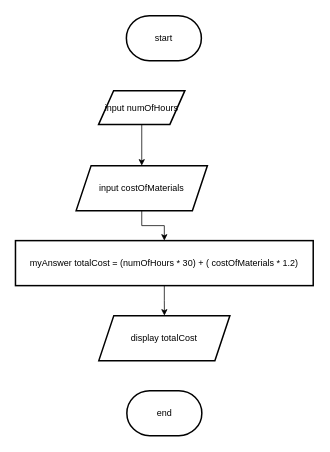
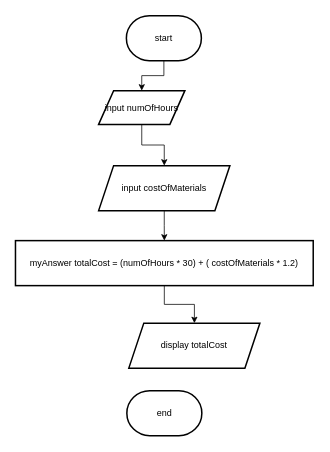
+ <mxCell id="2" value="" style="edgeStyle=orthogonalEdgeStyle;rounded=0;orthogonalLoop=1;jettySize=auto;html=1;" edge="1" parent="1" source="3" target="5"><mxGeometry relative="1" as="geometry" /></mxCell>
- <mxCell id="7" value="input costOfMaterials" style="shape=parallelogram;perimeter=parallelogramPerimeter;whiteSpace=wrap;html=1;fixedSize=1;strokeWidth=2;" vertex="1" parent="1"><mxGeometry x="101" y="220" width="175" height="60" as="geometry" /></mxCell>
+ <mxCell id="7" value="input costOfMaterials" style="shape=parallelogram;perimeter=parallelogramPerimeter;whiteSpace=wrap;html=1;fixedSize=1;strokeWidth=2;" vertex="1" parent="1"><mxGeometry x="131" y="220" width="175" height="60" as="geometry" /></mxCell>
- <mxCell id="10" value="display totalCost" style="shape=parallelogram;perimeter=parallelogramPerimeter;whiteSpace=wrap;html=1;fixedSize=1;strokeWidth=2;" vertex="1" parent="1"><mxGeometry x="131.25" y="420" width="174.75" height="60" as="geometry" /></mxCell>
+ <mxCell id="10" value="display totalCost" style="shape=parallelogram;perimeter=parallelogramPerimeter;whiteSpace=wrap;html=1;fixedSize=1;strokeWidth=2;" vertex="1" parent="1"><mxGeometry x="171.25" y="430" width="174.75" height="60" as="geometry" /></mxCell>
